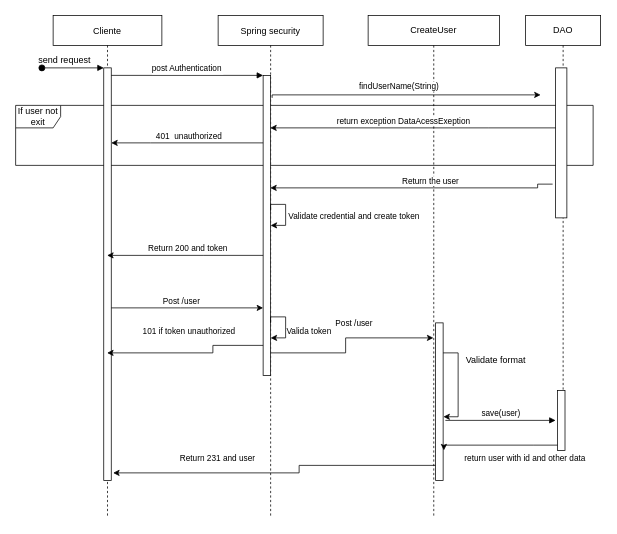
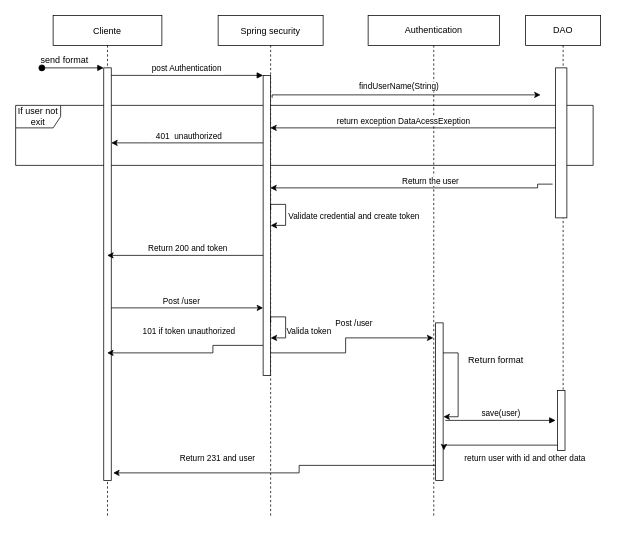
- <mxCell id="12" value="CreateUser" style="shape=umlLifeline;perimeter=lifelinePerimeter;whiteSpace=wrap;html=1;container=1;collapsible=0;recursiveResize=0;outlineConnect=0;" vertex="1" parent="1"><mxGeometry x="490" y="20" width="175" height="670" as="geometry" /></mxCell>
+ <mxCell id="12" value="Authentication" style="shape=umlLifeline;perimeter=lifelinePerimeter;whiteSpace=wrap;html=1;container=1;collapsible=0;recursiveResize=0;outlineConnect=0;" vertex="1" parent="1"><mxGeometry x="490" y="20" width="175" height="670" as="geometry" /></mxCell>
- <mxCell id="19" value="send request" style="text;html=1;align=center;verticalAlign=middle;resizable=0;points=[];autosize=1;strokeColor=none;" vertex="1" parent="1"><mxGeometry x="40" y="70" width="90" height="20" as="geometry" /></mxCell>
+ <mxCell id="19" value="send format" style="text;html=1;align=center;verticalAlign=middle;resizable=0;points=[];autosize=1;strokeColor=none;" vertex="1" parent="1"><mxGeometry x="40" y="70" width="90" height="20" as="geometry" /></mxCell>
- <mxCell id="38" value="Validate format" style="text;html=1;align=center;verticalAlign=middle;resizable=0;points=[];autosize=1;strokeColor=none;" vertex="1" parent="1"><mxGeometry x="610" y="470" width="100" height="20" as="geometry" /></mxCell>
+ <mxCell id="38" value="Return format" style="text;html=1;align=center;verticalAlign=middle;resizable=0;points=[];autosize=1;strokeColor=none;" vertex="1" parent="1"><mxGeometry x="610" y="470" width="100" height="20" as="geometry" /></mxCell>
